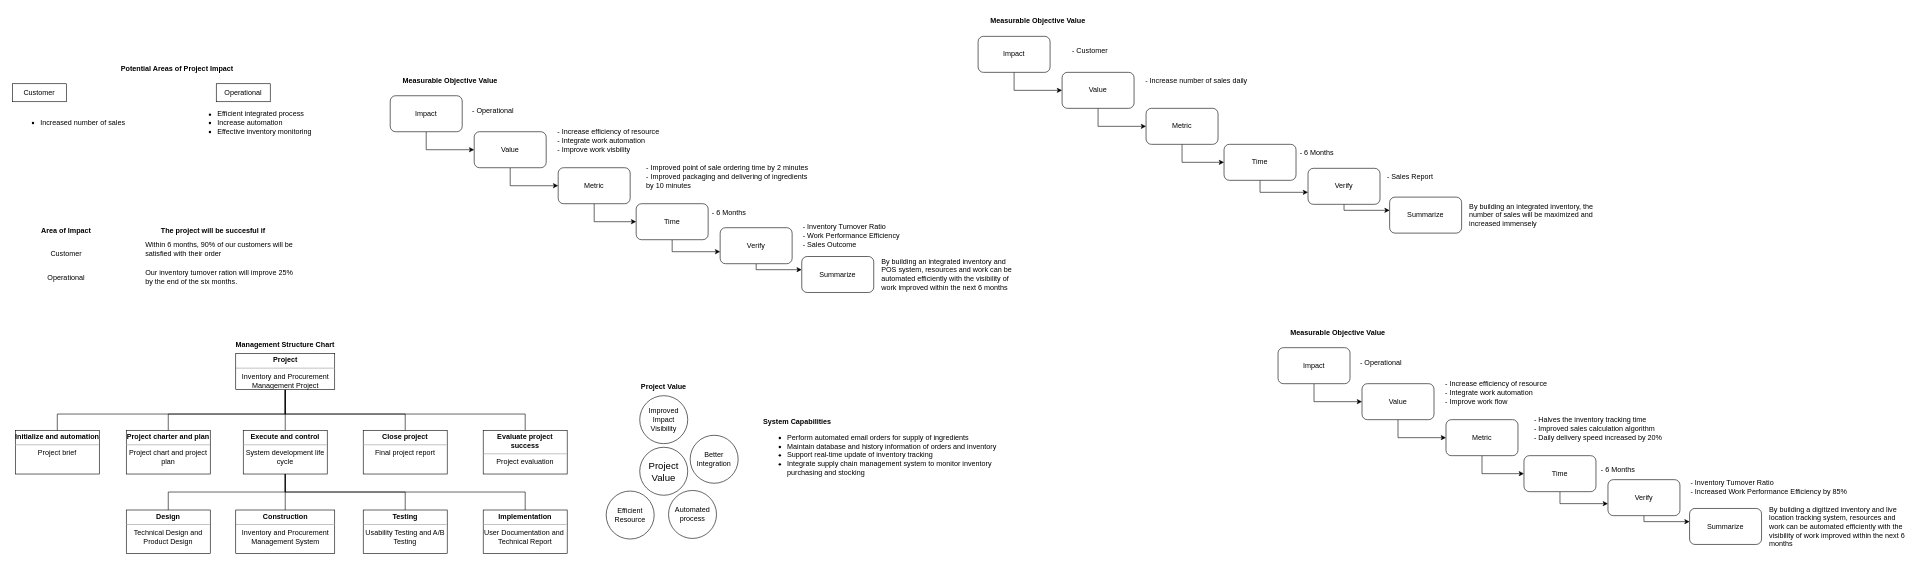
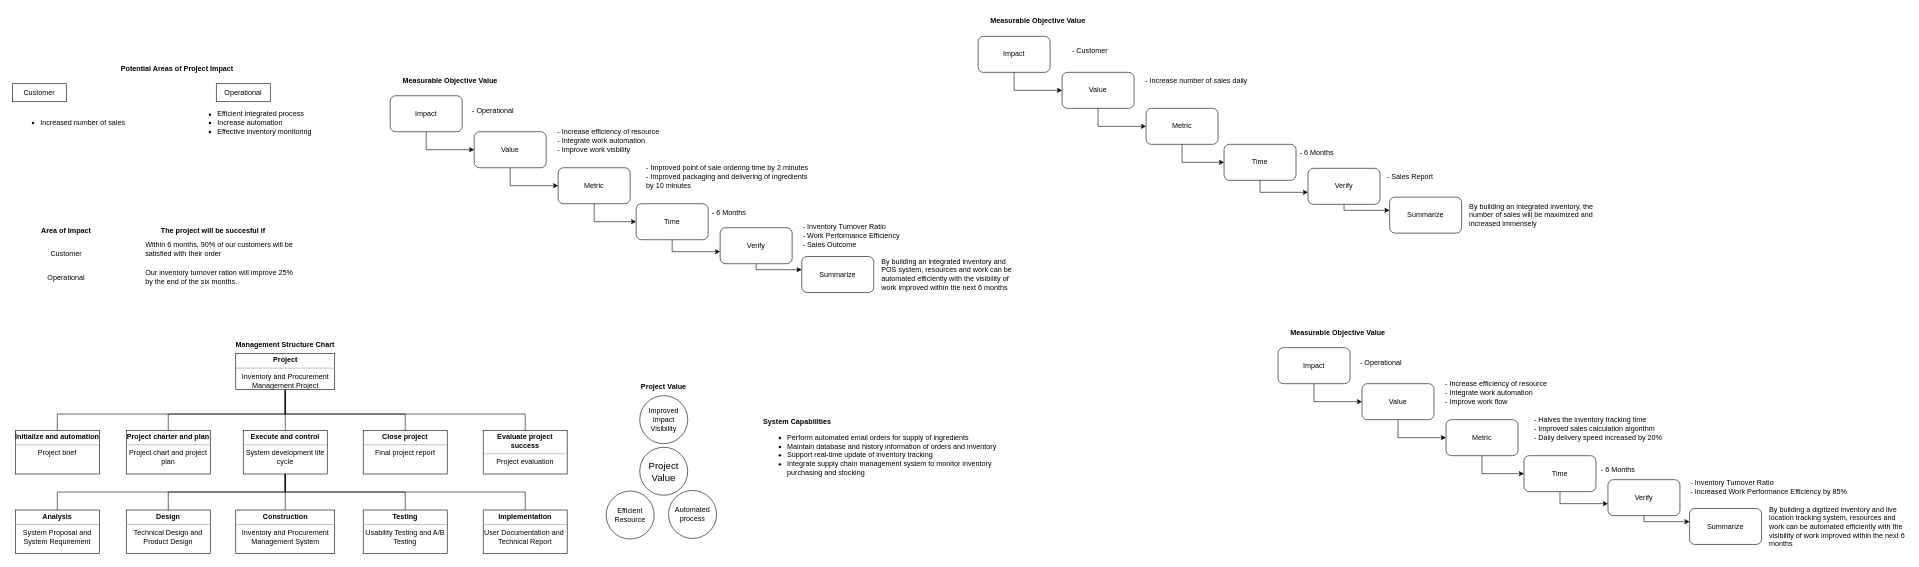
- <mxCell id="20" value="Better Integration" style="ellipse;whiteSpace=wrap;html=1;aspect=fixed;fillColor=none;" vertex="1" parent="1"><mxGeometry x="1150" y="725" width="80" height="80" as="geometry" /></mxCell>
+ <mxCell id="39" style="edgeStyle=orthogonalEdgeStyle;rounded=0;orthogonalLoop=1;jettySize=auto;html=1;endArrow=none;endFill=0;" edge="1" parent="1" source="42" target="46"><mxGeometry relative="1" as="geometry"><Array as="points"><mxPoint x="475" y="819.59" /><mxPoint x="95" y="819.59" /></Array></mxGeometry></mxCell>
+ <mxCell id="46" value="&lt;p style=&quot;margin:0px;margin-top:4px;text-align:center;&quot;&gt;&lt;b&gt;Analysis&lt;/b&gt;&lt;/p&gt;&lt;hr size=&quot;1&quot;&gt;&lt;div style=&quot;text-align: center; height: 2px;&quot;&gt;System Proposal and System Requirement&lt;/div&gt;" style="verticalAlign=top;align=left;overflow=fill;fontSize=12;fontFamily=Helvetica;html=1;whiteSpace=wrap;" vertex="1" parent="1"><mxGeometry x="25" y="849.59" width="140" height="72.59" as="geometry" /></mxCell>
